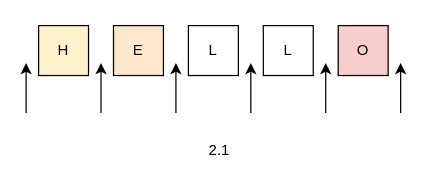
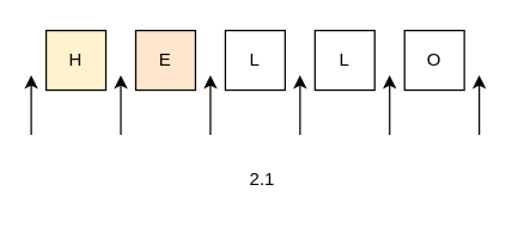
- <mxCell id="6" value="O" style="whiteSpace=wrap;html=1;aspect=fixed;fillColor=#f8cecc;" parent="1" vertex="1"><mxGeometry x="270" y="20" width="40" height="40" as="geometry" /></mxCell>
+ <mxCell id="6" value="O" style="whiteSpace=wrap;html=1;aspect=fixed;" parent="1" vertex="1"><mxGeometry x="270" y="20" width="40" height="40" as="geometry" /></mxCell>
